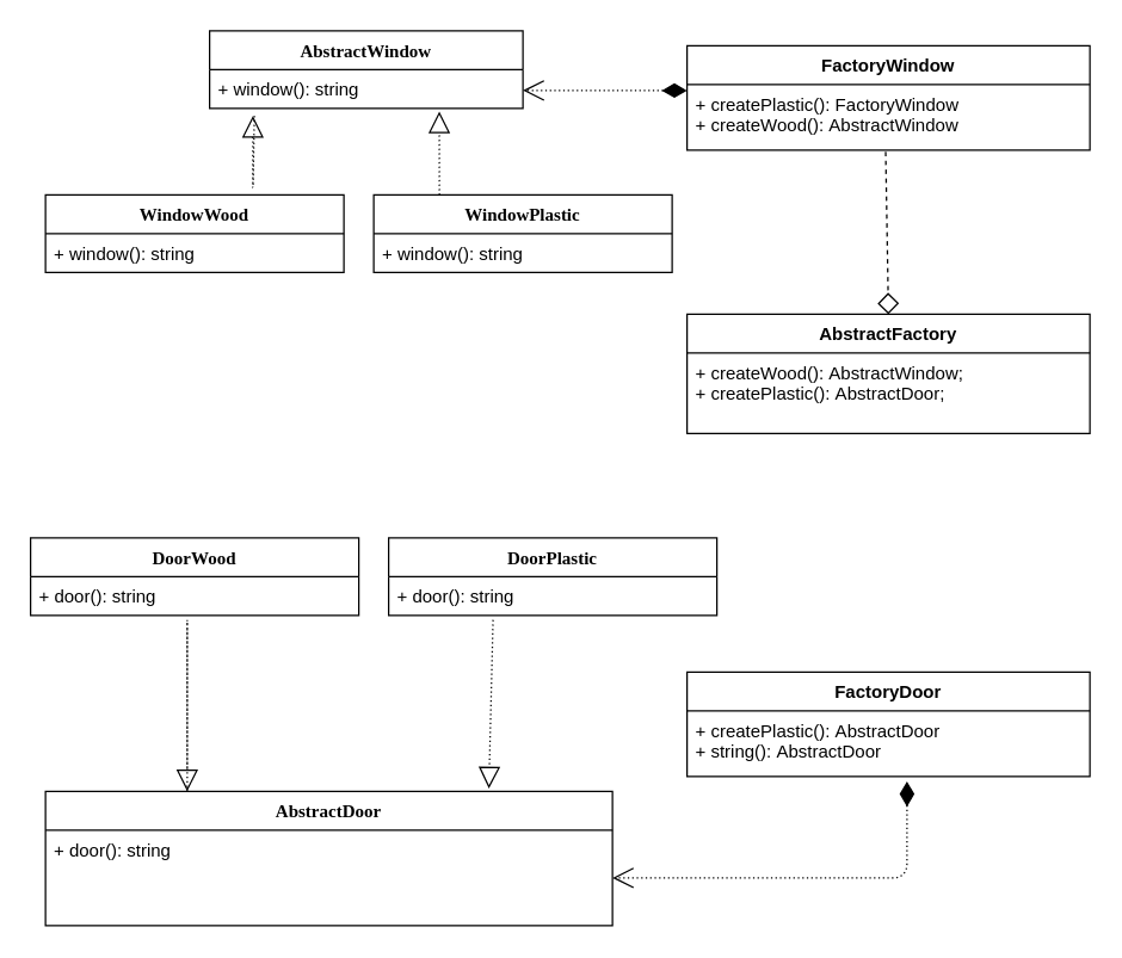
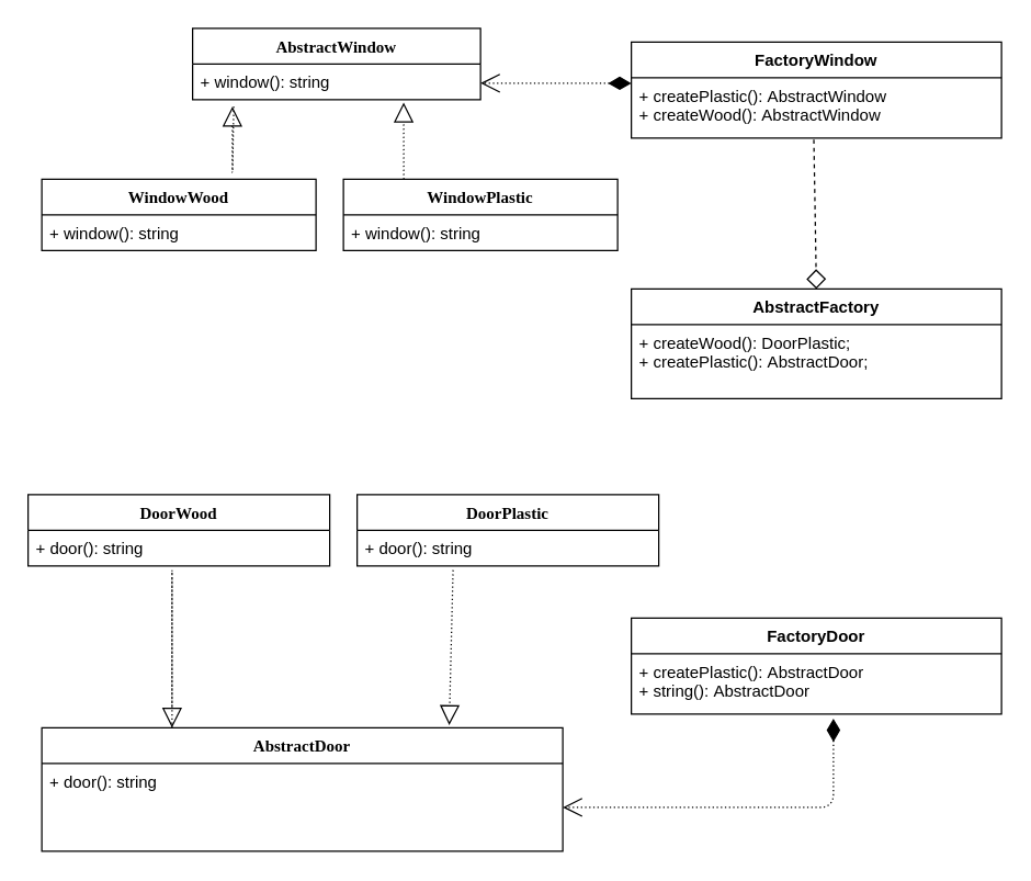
- <mxCell id="6" value="+ createPlastic(): FactoryWindow&#10;+ createWood(): AbstractWindow" style="text;strokeColor=none;fillColor=none;align=left;verticalAlign=top;spacingLeft=4;spacingRight=4;overflow=hidden;rotatable=0;points=[[0,0.5],[1,0.5]];portConstraint=eastwest;" vertex="1" parent="5"><mxGeometry y="26" width="270" height="44" as="geometry" /></mxCell>
+ <mxCell id="6" value="+ createPlastic(): AbstractWindow&#10;+ createWood(): AbstractWindow" style="text;strokeColor=none;fillColor=none;align=left;verticalAlign=top;spacingLeft=4;spacingRight=4;overflow=hidden;rotatable=0;points=[[0,0.5],[1,0.5]];portConstraint=eastwest;" vertex="1" parent="5"><mxGeometry y="26" width="270" height="44" as="geometry" /></mxCell>
- <mxCell id="3" value="+ createWood(): AbstractWindow;&#10;+ createPlastic(): AbstractDoor;" style="text;strokeColor=none;fillColor=none;align=left;verticalAlign=top;spacingLeft=4;spacingRight=4;overflow=hidden;rotatable=0;points=[[0,0.5],[1,0.5]];portConstraint=eastwest;" vertex="1" parent="2"><mxGeometry y="26" width="270" height="54" as="geometry" /></mxCell>
+ <mxCell id="3" value="+ createWood(): DoorPlastic;&#10;+ createPlastic(): AbstractDoor;" style="text;strokeColor=none;fillColor=none;align=left;verticalAlign=top;spacingLeft=4;spacingRight=4;overflow=hidden;rotatable=0;points=[[0,0.5],[1,0.5]];portConstraint=eastwest;" vertex="1" parent="2"><mxGeometry y="26" width="270" height="54" as="geometry" /></mxCell>
